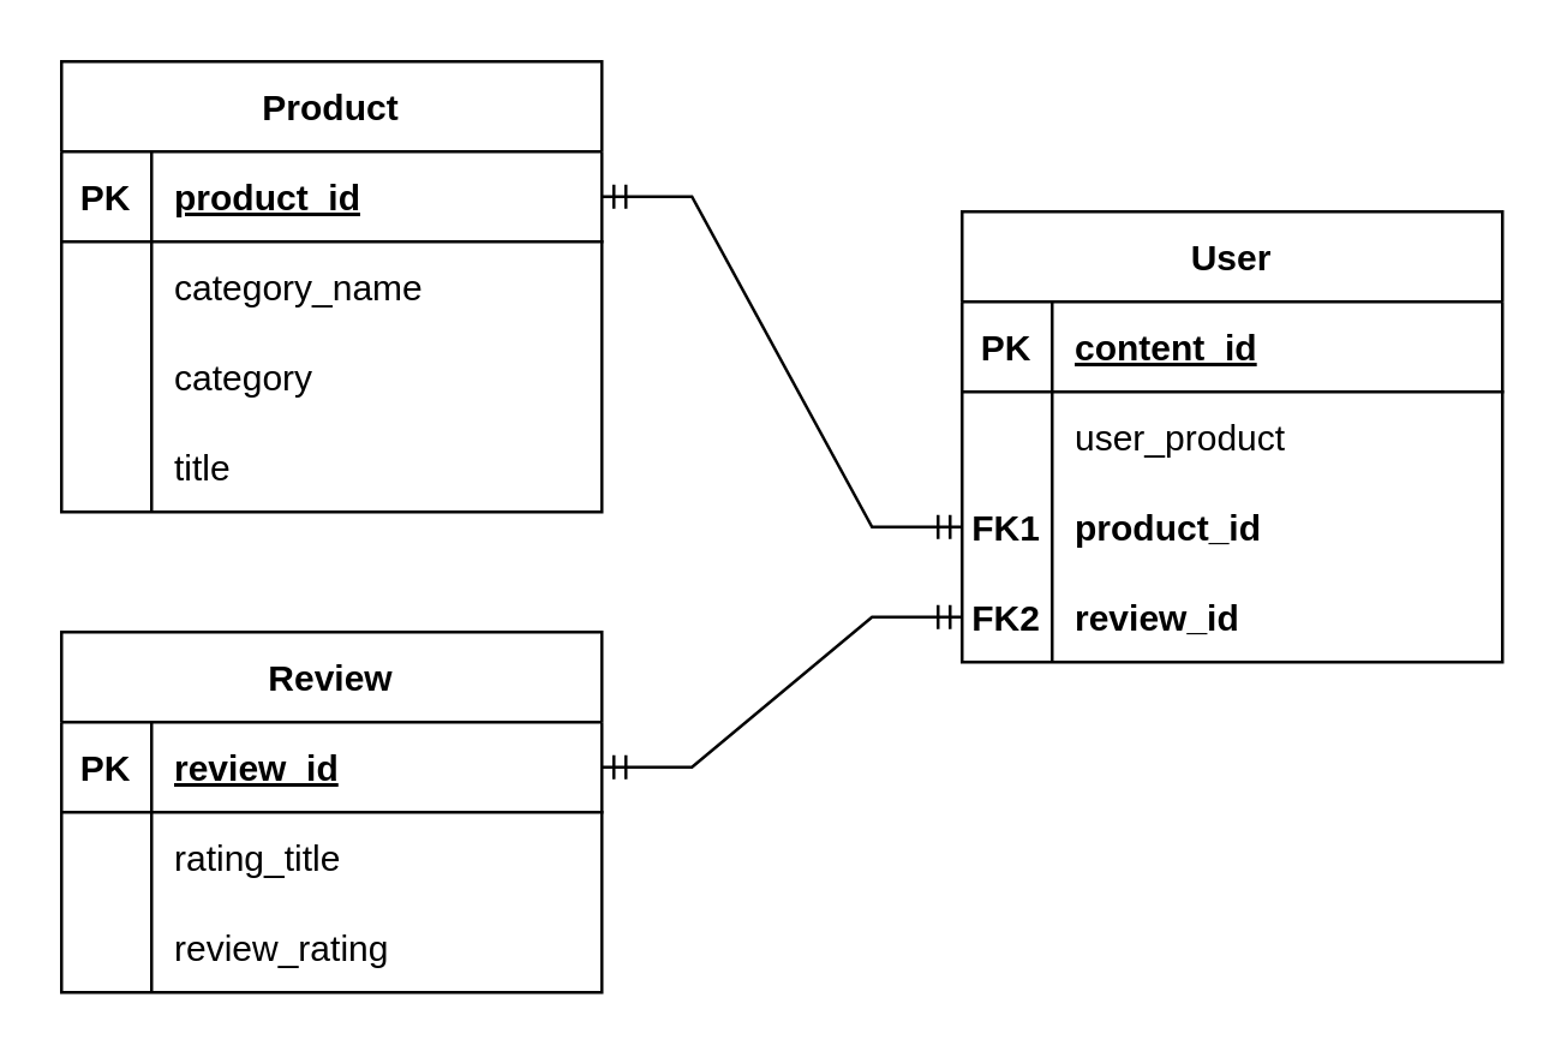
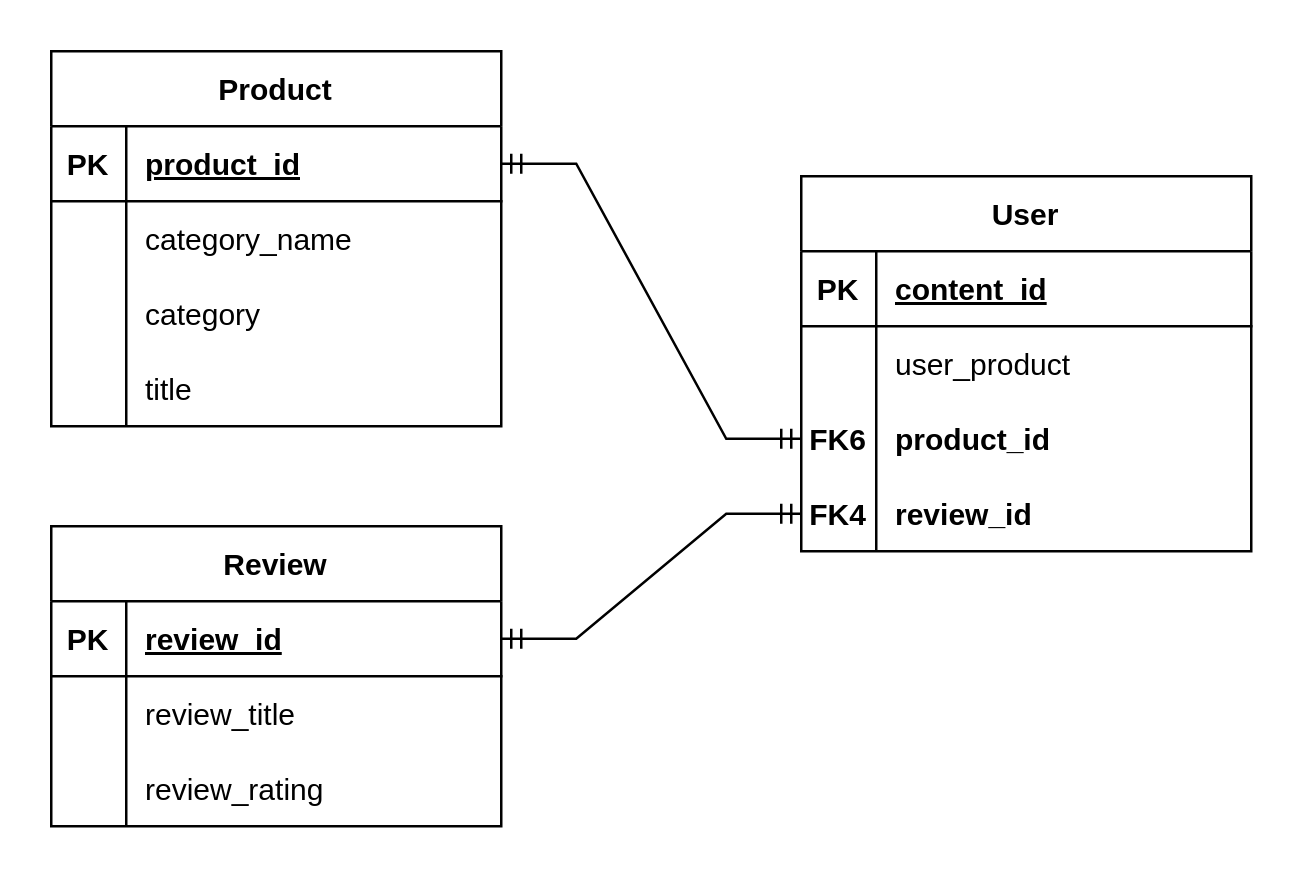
- <mxCell id="23" value="FK1" style="shape=partialRectangle;connectable=0;fillColor=none;top=0;left=0;bottom=0;right=0;editable=1;overflow=hidden;fontStyle=1" vertex="1" parent="22"><mxGeometry width="30" height="30" as="geometry"><mxRectangle width="30" height="30" as="alternateBounds" /></mxGeometry></mxCell>
+ <mxCell id="23" value="FK6" style="shape=partialRectangle;connectable=0;fillColor=none;top=0;left=0;bottom=0;right=0;editable=1;overflow=hidden;fontStyle=1" vertex="1" parent="22"><mxGeometry width="30" height="30" as="geometry"><mxRectangle width="30" height="30" as="alternateBounds" /></mxGeometry></mxCell>
- <mxCell id="26" value="FK2" style="shape=partialRectangle;connectable=0;fillColor=none;top=0;left=0;bottom=0;right=0;editable=1;overflow=hidden;fontStyle=1" vertex="1" parent="25"><mxGeometry width="30" height="30" as="geometry"><mxRectangle width="30" height="30" as="alternateBounds" /></mxGeometry></mxCell>
+ <mxCell id="26" value="FK4" style="shape=partialRectangle;connectable=0;fillColor=none;top=0;left=0;bottom=0;right=0;editable=1;overflow=hidden;fontStyle=1" vertex="1" parent="25"><mxGeometry width="30" height="30" as="geometry"><mxRectangle width="30" height="30" as="alternateBounds" /></mxGeometry></mxCell>
- <mxCell id="34" value="rating_title" style="shape=partialRectangle;connectable=0;fillColor=none;top=0;left=0;bottom=0;right=0;align=left;spacingLeft=6;overflow=hidden;" vertex="1" parent="32"><mxGeometry x="30" width="150" height="30" as="geometry"><mxRectangle width="150" height="30" as="alternateBounds" /></mxGeometry></mxCell>
+ <mxCell id="34" value="review_title" style="shape=partialRectangle;connectable=0;fillColor=none;top=0;left=0;bottom=0;right=0;align=left;spacingLeft=6;overflow=hidden;" vertex="1" parent="32"><mxGeometry x="30" width="150" height="30" as="geometry"><mxRectangle width="150" height="30" as="alternateBounds" /></mxGeometry></mxCell>
